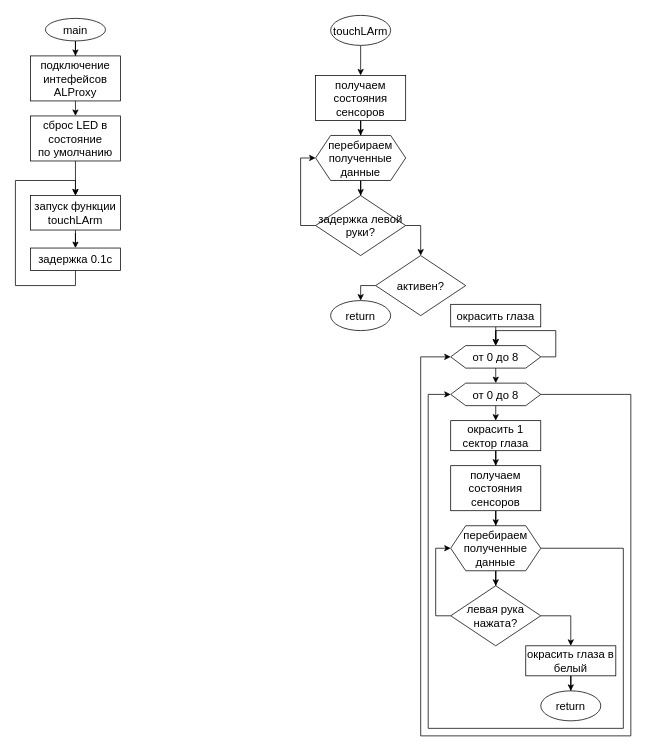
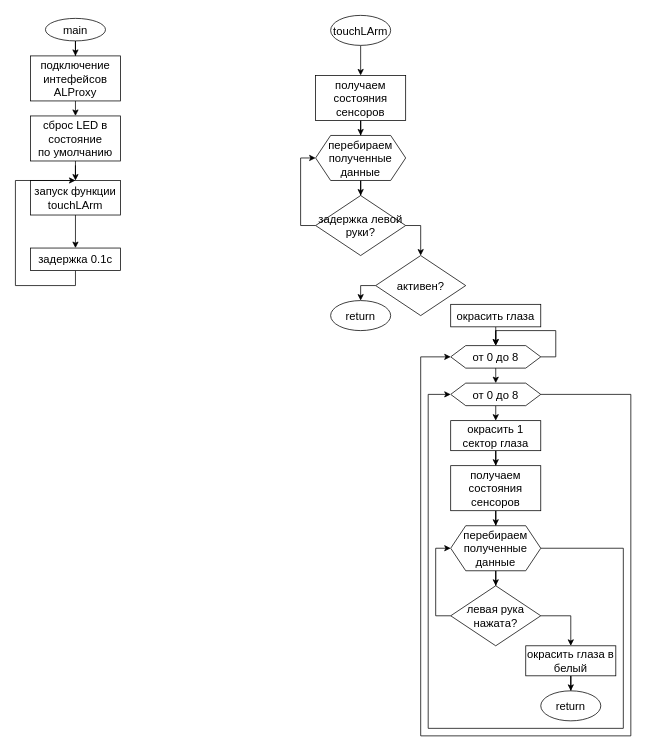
- <mxCell id="9" value="запуск функции touchLArm" style="rounded=0;whiteSpace=wrap;html=1;fontSize=15;" parent="1" vertex="1"><mxGeometry x="40" y="260" width="120" height="46" as="geometry" /></mxCell>
+ <mxCell id="9" value="запуск функции touchLArm" style="rounded=0;whiteSpace=wrap;html=1;fontSize=15;" parent="1" vertex="1"><mxGeometry x="40" y="240" width="120" height="46" as="geometry" /></mxCell>
